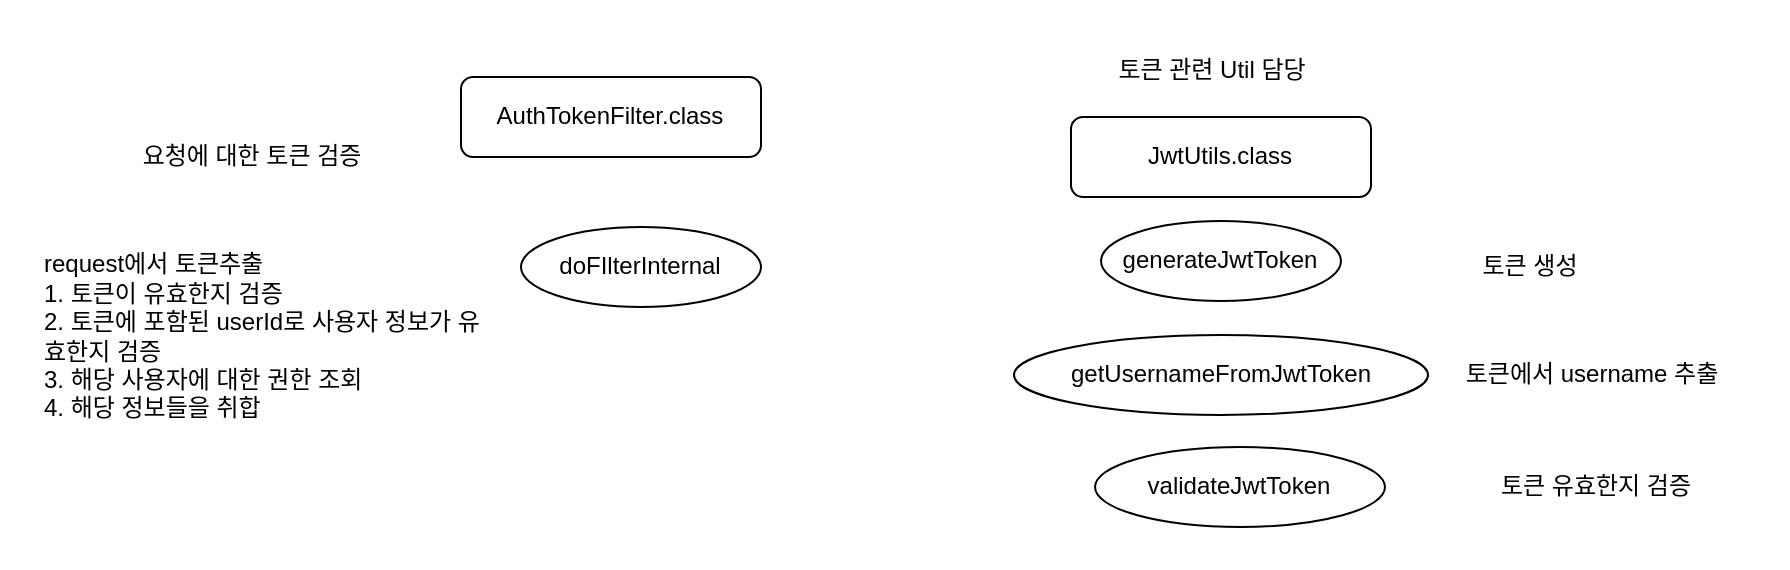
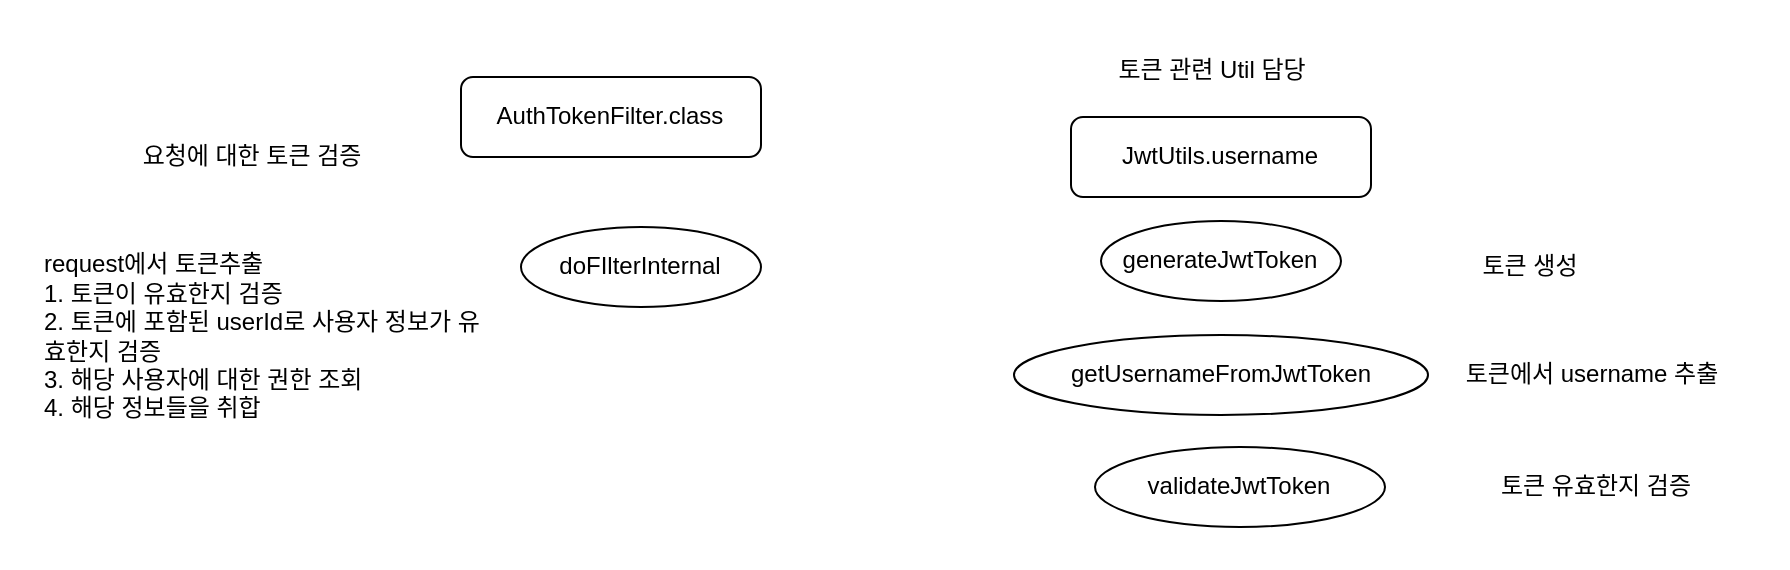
- <mxCell id="6" value="JwtUtils.class" style="rounded=1;whiteSpace=wrap;html=1;" vertex="1" parent="1"><mxGeometry x="535" y="58" width="150" height="40" as="geometry" /></mxCell>
+ <mxCell id="6" value="JwtUtils.username" style="rounded=1;whiteSpace=wrap;html=1;" vertex="1" parent="1"><mxGeometry x="535" y="58" width="150" height="40" as="geometry" /></mxCell>
